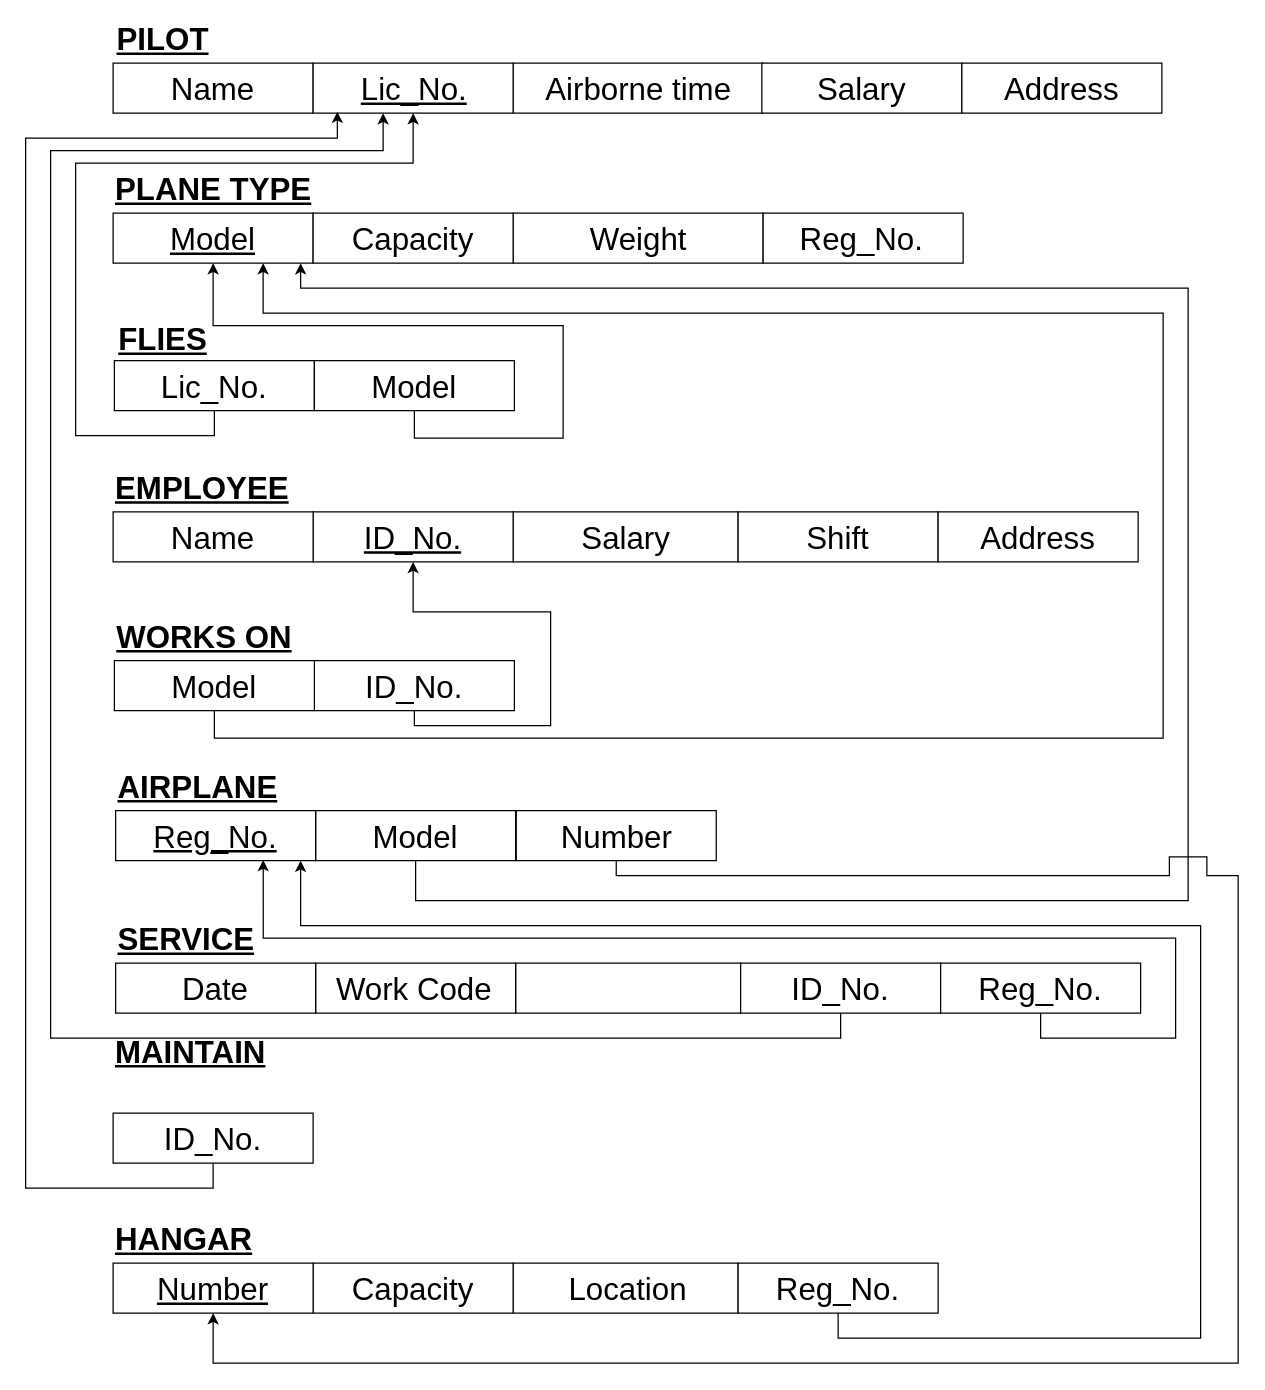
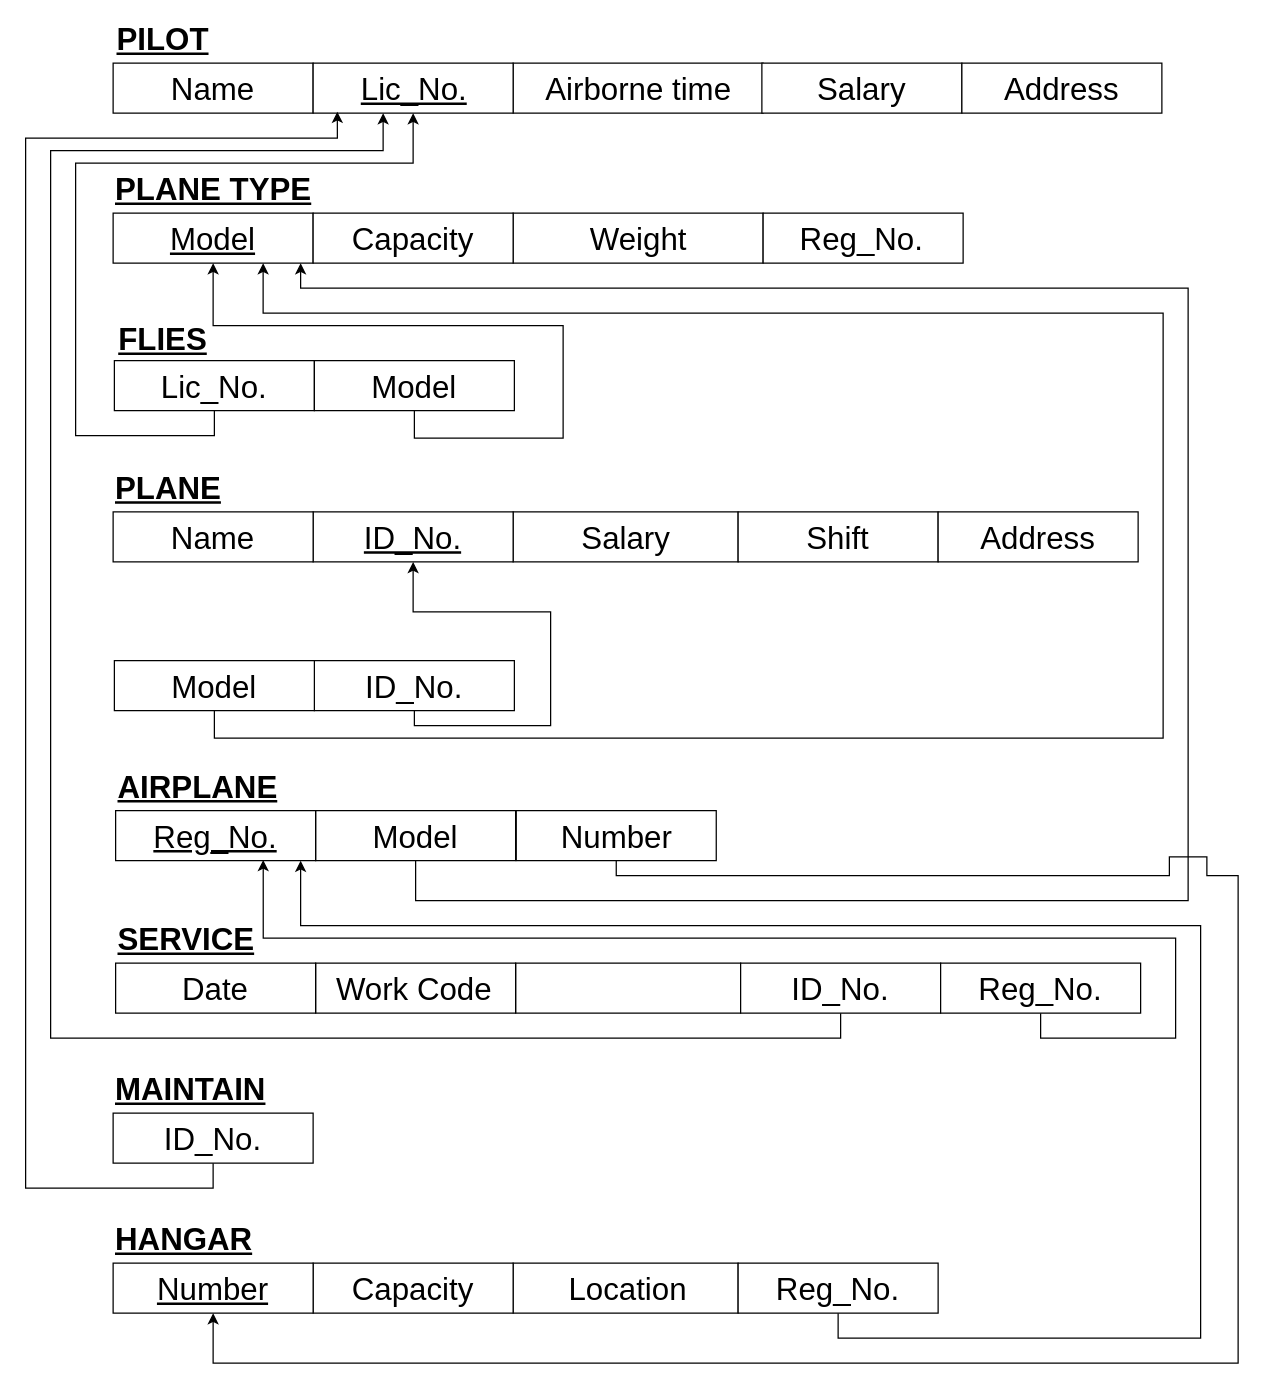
- <mxCell id="35" value="EMPLOYEE" style="text;html=1;strokeColor=none;fillColor=none;align=left;verticalAlign=middle;whiteSpace=wrap;rounded=0;labelBackgroundColor=none;fontSize=25;fontStyle=5" vertex="1" parent="1"><mxGeometry x="90" y="379" width="180" height="20" as="geometry" /></mxCell>
+ <mxCell id="35" value="PLANE" style="text;html=1;strokeColor=none;fillColor=none;align=left;verticalAlign=middle;whiteSpace=wrap;rounded=0;labelBackgroundColor=none;fontSize=25;fontStyle=5" vertex="1" parent="1"><mxGeometry x="90" y="379" width="180" height="20" as="geometry" /></mxCell>
- <mxCell id="41" value="WORKS ON" style="text;html=1;strokeColor=none;fillColor=none;align=left;verticalAlign=middle;whiteSpace=wrap;rounded=0;labelBackgroundColor=none;fontSize=25;fontStyle=5" vertex="1" parent="1"><mxGeometry x="91" y="498" width="180" height="20" as="geometry" /></mxCell>
- <mxCell id="65" value="MAINTAIN" style="text;html=1;strokeColor=none;fillColor=none;align=left;verticalAlign=middle;whiteSpace=wrap;rounded=0;labelBackgroundColor=none;fontSize=25;fontStyle=5" vertex="1" parent="1"><mxGeometry x="90" y="830" width="180" height="20" as="geometry" /></mxCell>
+ <mxCell id="65" value="MAINTAIN" style="text;html=1;strokeColor=none;fillColor=none;align=left;verticalAlign=middle;whiteSpace=wrap;rounded=0;labelBackgroundColor=none;fontSize=25;fontStyle=5" vertex="1" parent="1"><mxGeometry x="90" y="860" width="180" height="20" as="geometry" /></mxCell>
